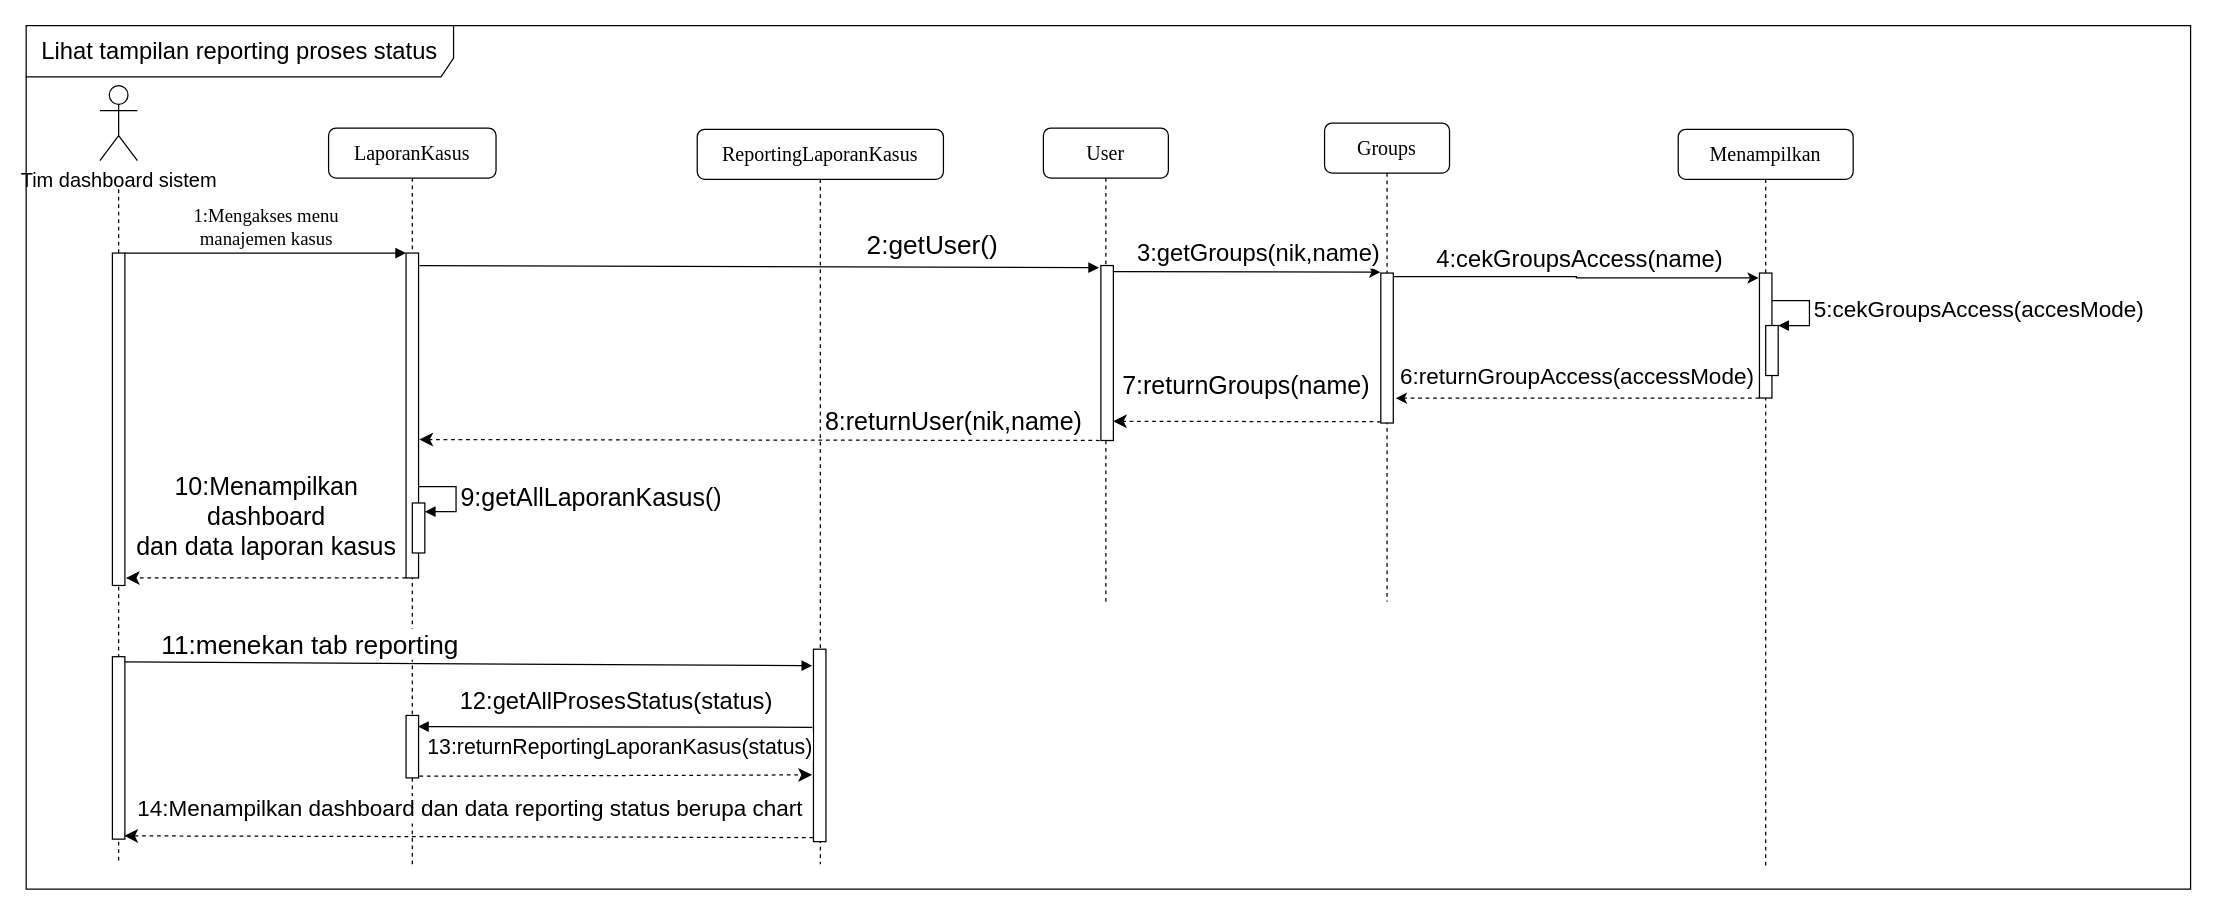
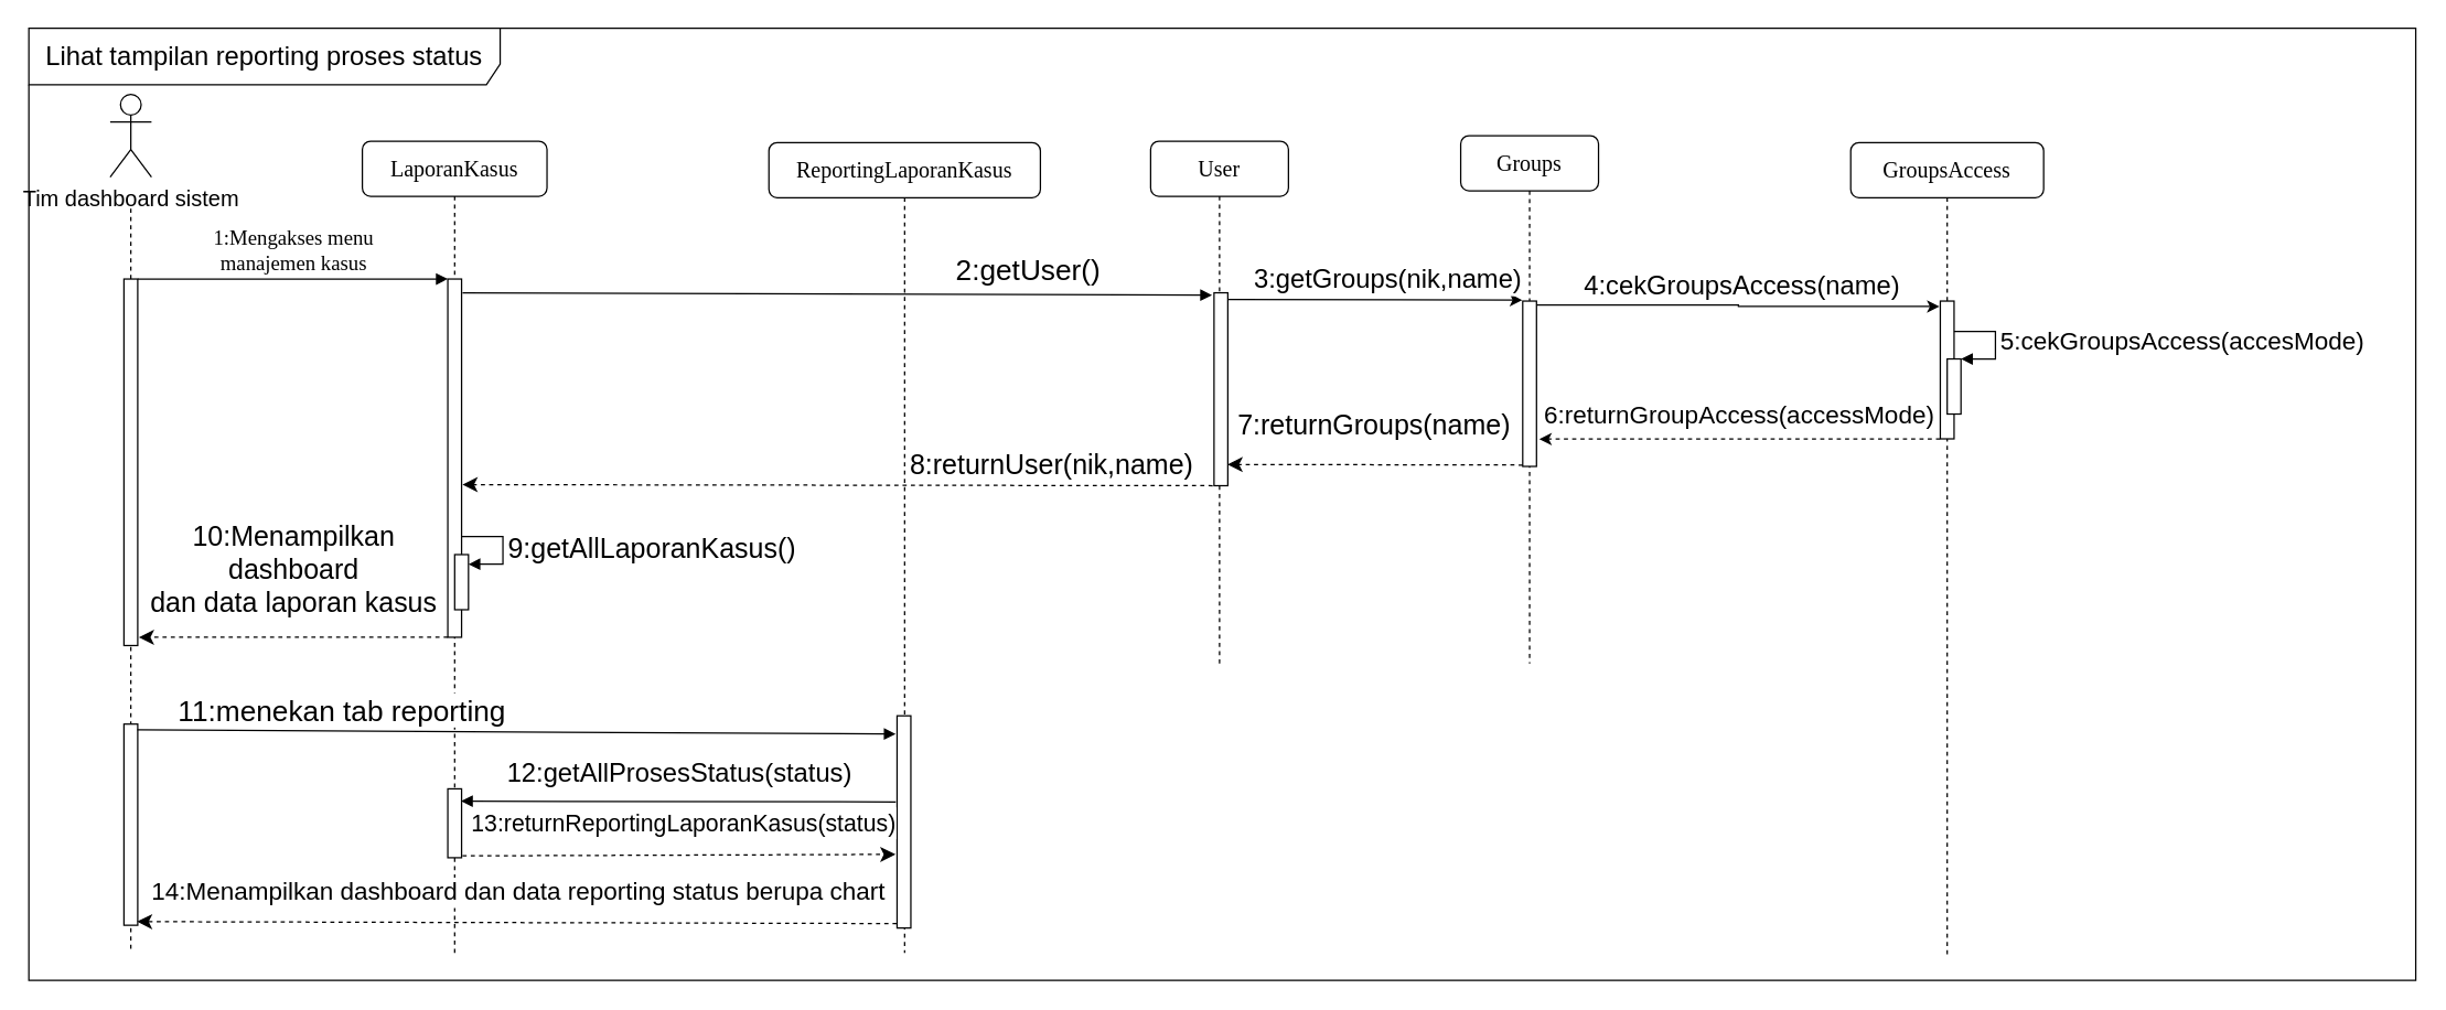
- <mxCell id="17" value="&lt;font style=&quot;font-size: 16px;&quot;&gt;Menampilkan&lt;/font&gt;" style="shape=umlLifeline;perimeter=lifelinePerimeter;whiteSpace=wrap;html=1;container=1;collapsible=0;recursiveResize=0;outlineConnect=0;rounded=1;shadow=0;comic=0;labelBackgroundColor=none;strokeWidth=1;fontFamily=Verdana;fontSize=12;align=center;" vertex="1" parent="1"><mxGeometry x="1342" y="103" width="140" height="589" as="geometry" /></mxCell>
+ <mxCell id="17" value="&lt;font style=&quot;font-size: 16px;&quot;&gt;GroupsAccess&lt;/font&gt;" style="shape=umlLifeline;perimeter=lifelinePerimeter;whiteSpace=wrap;html=1;container=1;collapsible=0;recursiveResize=0;outlineConnect=0;rounded=1;shadow=0;comic=0;labelBackgroundColor=none;strokeWidth=1;fontFamily=Verdana;fontSize=12;align=center;" vertex="1" parent="1"><mxGeometry x="1342" y="103" width="140" height="589" as="geometry" /></mxCell>
